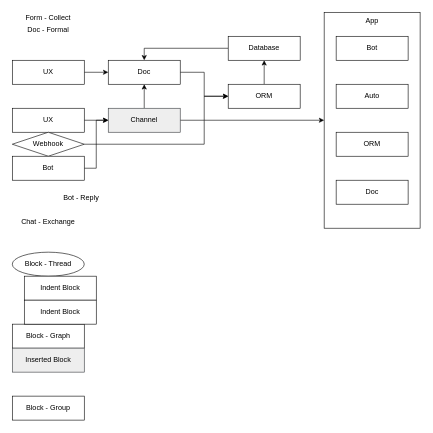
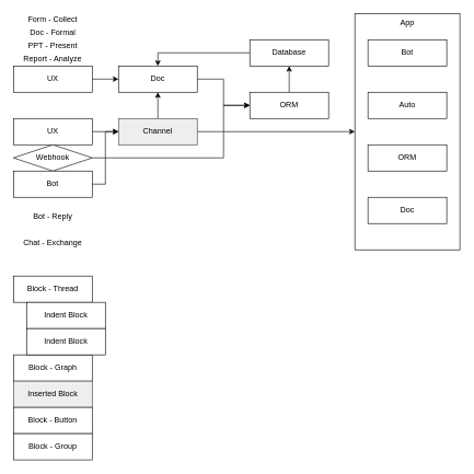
+ <mxCell id="19" value="PPT - Present" style="text;html=1;strokeColor=none;fillColor=none;align=center;verticalAlign=middle;whiteSpace=wrap;rounded=0;" vertex="1" parent="1"><mxGeometry x="20" y="60" width="120" height="20" as="geometry" /></mxCell>
+ <mxCell id="22" value="Report - Analyze" style="text;html=1;strokeColor=none;fillColor=none;align=center;verticalAlign=middle;whiteSpace=wrap;rounded=0;" vertex="1" parent="1"><mxGeometry x="20" y="80" width="120" height="20" as="geometry" /></mxCell>
- <mxCell id="23" value="Bot - Reply" style="text;html=1;strokeColor=none;fillColor=none;align=center;verticalAlign=middle;whiteSpace=wrap;rounded=0;" vertex="1" parent="1"><mxGeometry x="75" y="320" width="120" height="20" as="geometry" /></mxCell>
+ <mxCell id="23" value="Bot - Reply" style="text;html=1;strokeColor=none;fillColor=none;align=center;verticalAlign=middle;whiteSpace=wrap;rounded=0;" vertex="1" parent="1"><mxGeometry x="20" y="320" width="120" height="20" as="geometry" /></mxCell>
- <mxCell id="30" value="Block - Thread" style="ellipse;whiteSpace=wrap;html=1;verticalAlign=middle;" vertex="1" parent="1"><mxGeometry x="20" y="420" width="120" height="40" as="geometry" /></mxCell>
+ <mxCell id="30" value="Block - Thread" style="rounded=0;whiteSpace=wrap;html=1;verticalAlign=middle;" vertex="1" parent="1"><mxGeometry x="20" y="420" width="120" height="40" as="geometry" /></mxCell>
+ <mxCell id="35" value="Block - Button" style="rounded=0;whiteSpace=wrap;html=1;verticalAlign=middle;" vertex="1" parent="1"><mxGeometry x="20" y="620" width="120" height="40" as="geometry" /></mxCell>
